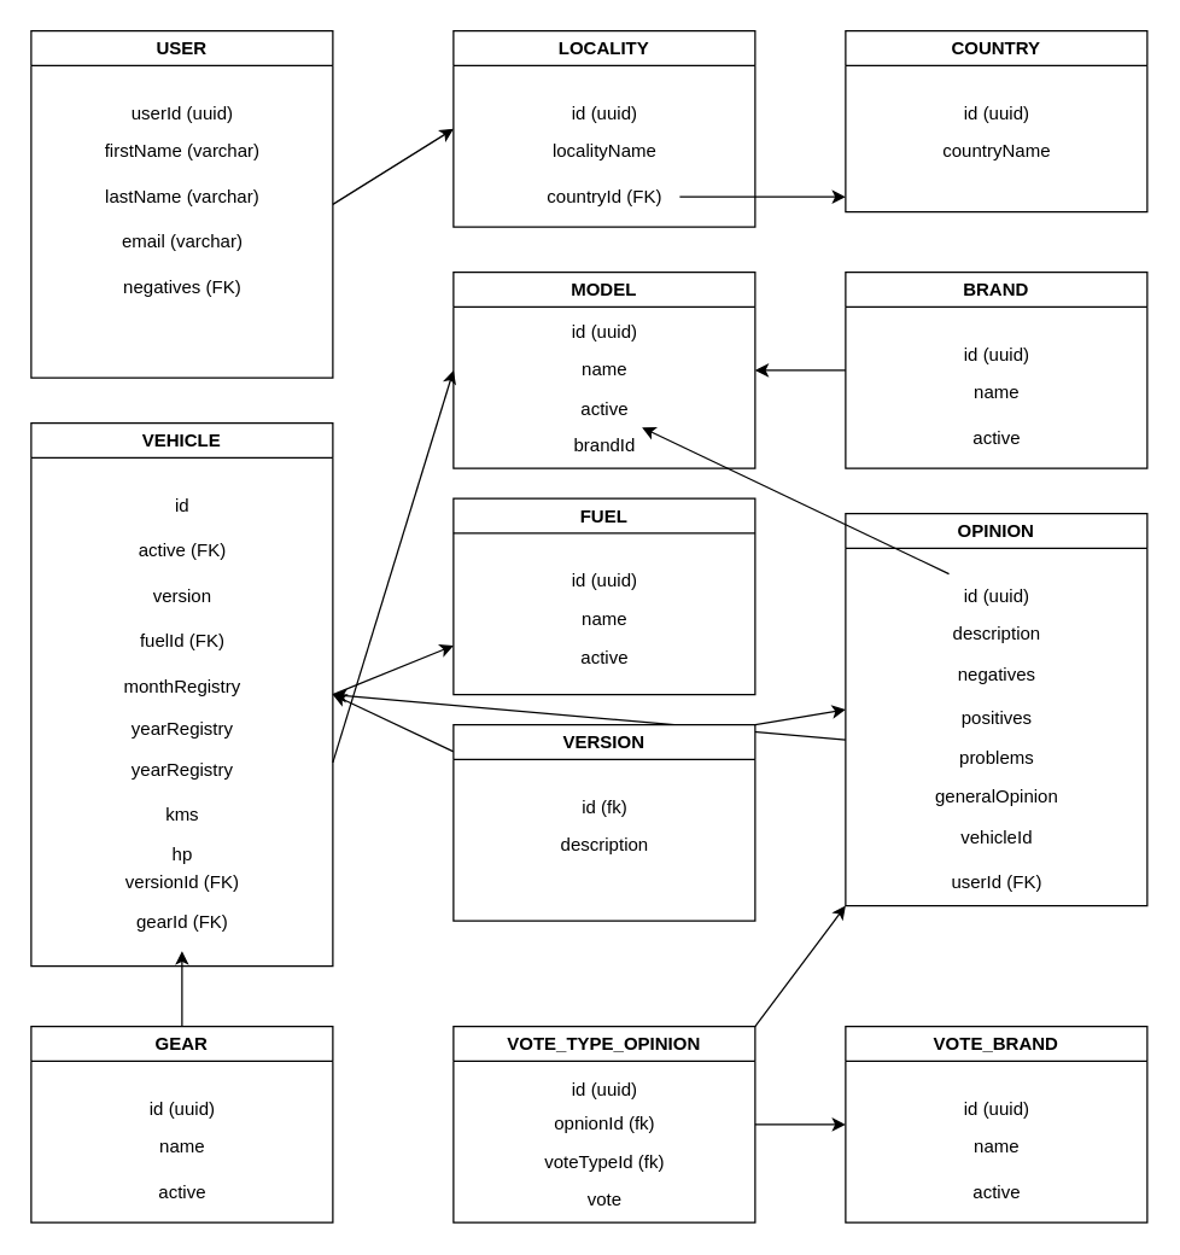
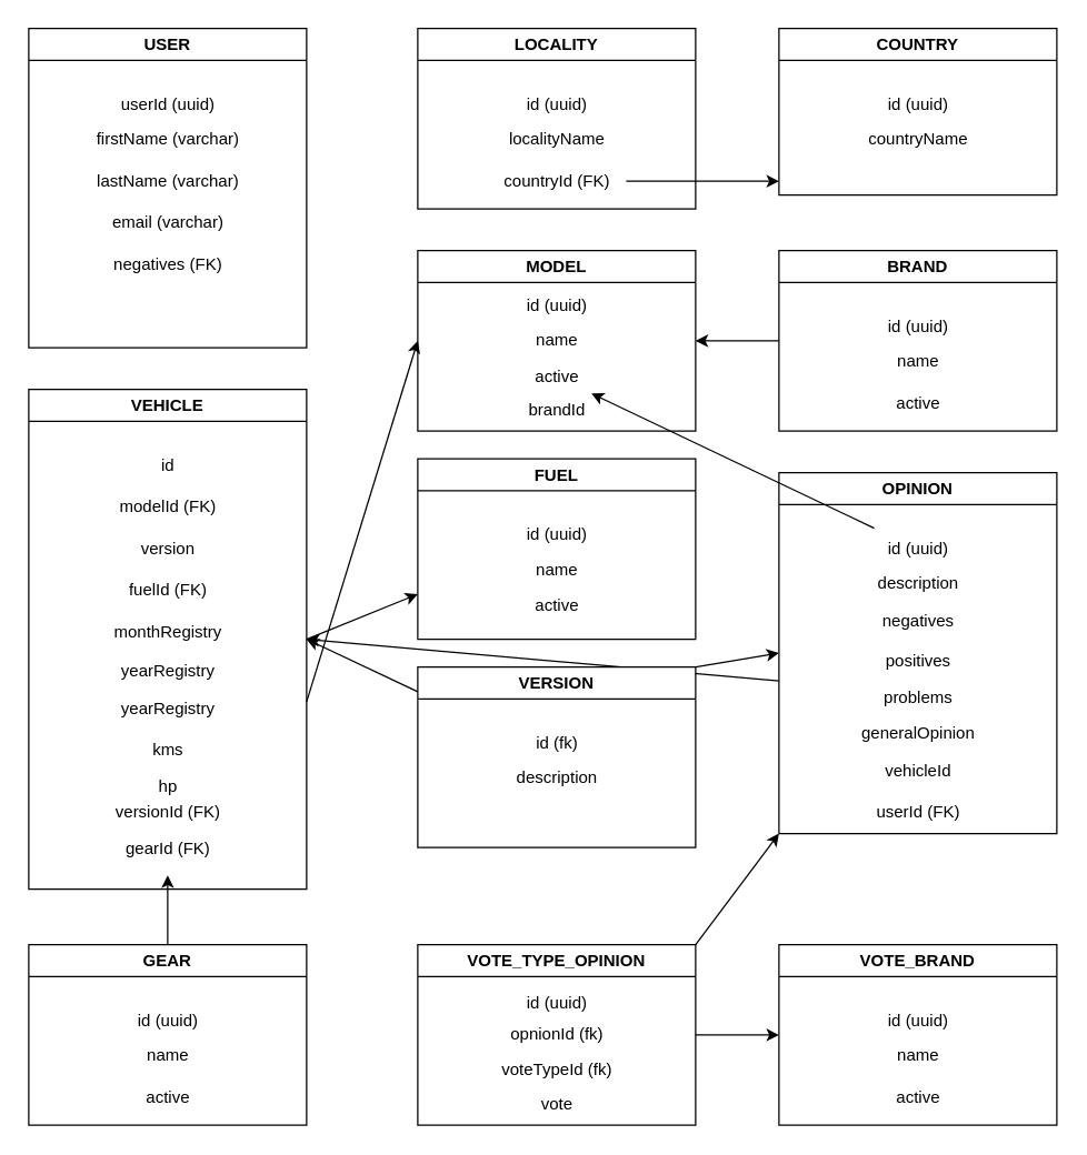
- <mxCell id="17" style="edgeStyle=none;html=1;exitX=1;exitY=0.5;exitDx=0;exitDy=0;entryX=0;entryY=0.5;entryDx=0;entryDy=0;" parent="1" source="22" target="13" edge="1"><mxGeometry relative="1" as="geometry"><mxPoint x="300" y="190" as="targetPoint" /></mxGeometry></mxCell>
- <mxCell id="5" value="active (FK)" style="text;html=1;align=center;verticalAlign=middle;resizable=0;points=[];autosize=1;strokeColor=none;fillColor=none;" parent="2" vertex="1"><mxGeometry x="55" y="70" width="90" height="30" as="geometry" /></mxCell>
+ <mxCell id="5" value="modelId (FK)" style="text;html=1;align=center;verticalAlign=middle;resizable=0;points=[];autosize=1;strokeColor=none;fillColor=none;" parent="2" vertex="1"><mxGeometry x="55" y="70" width="90" height="30" as="geometry" /></mxCell>
